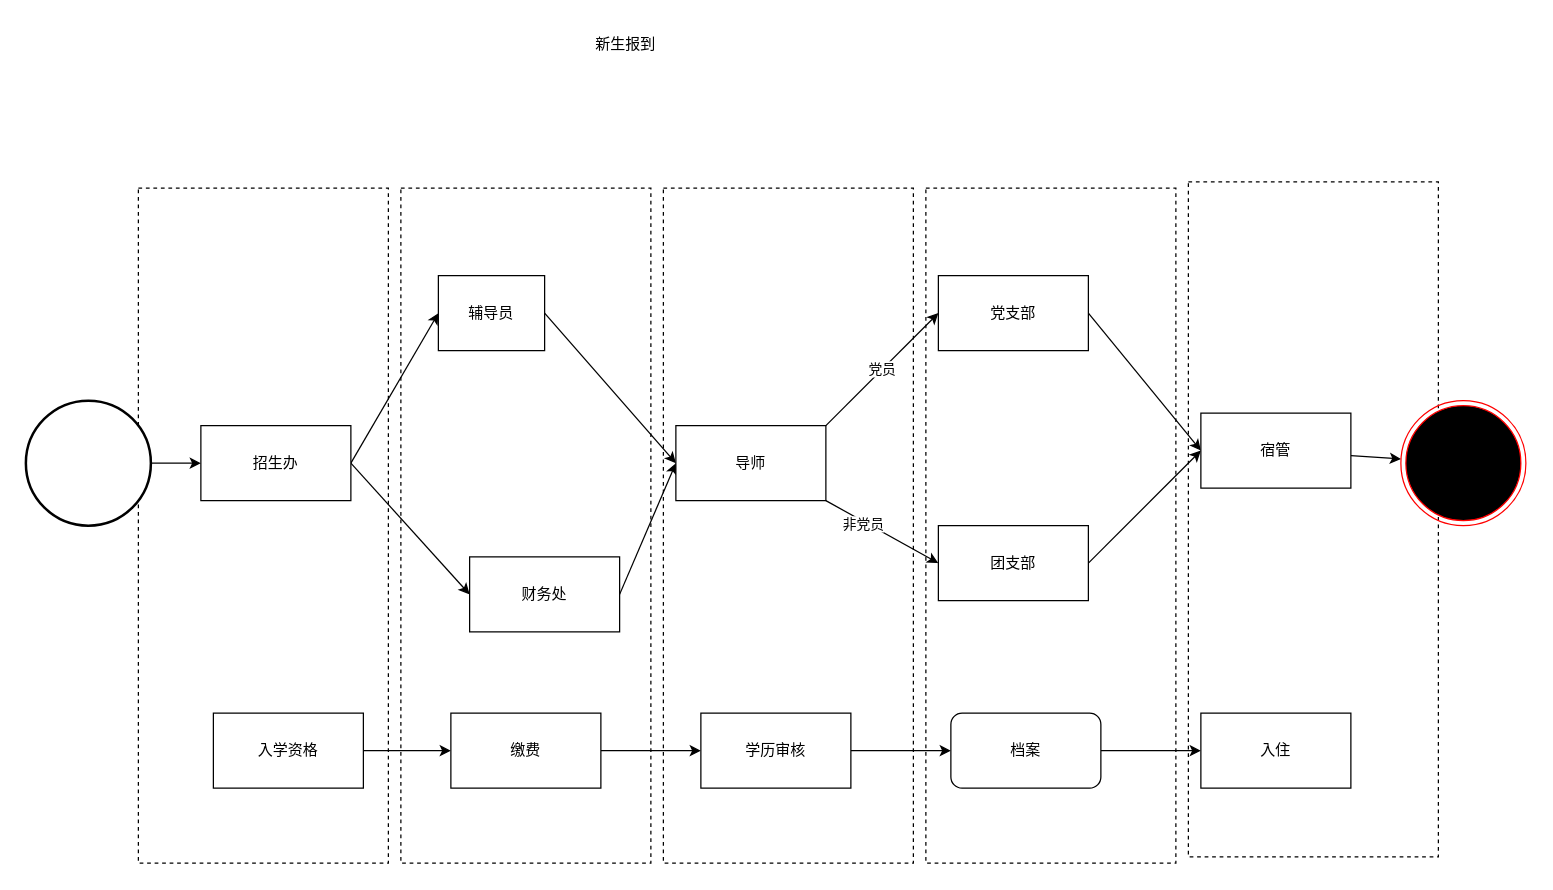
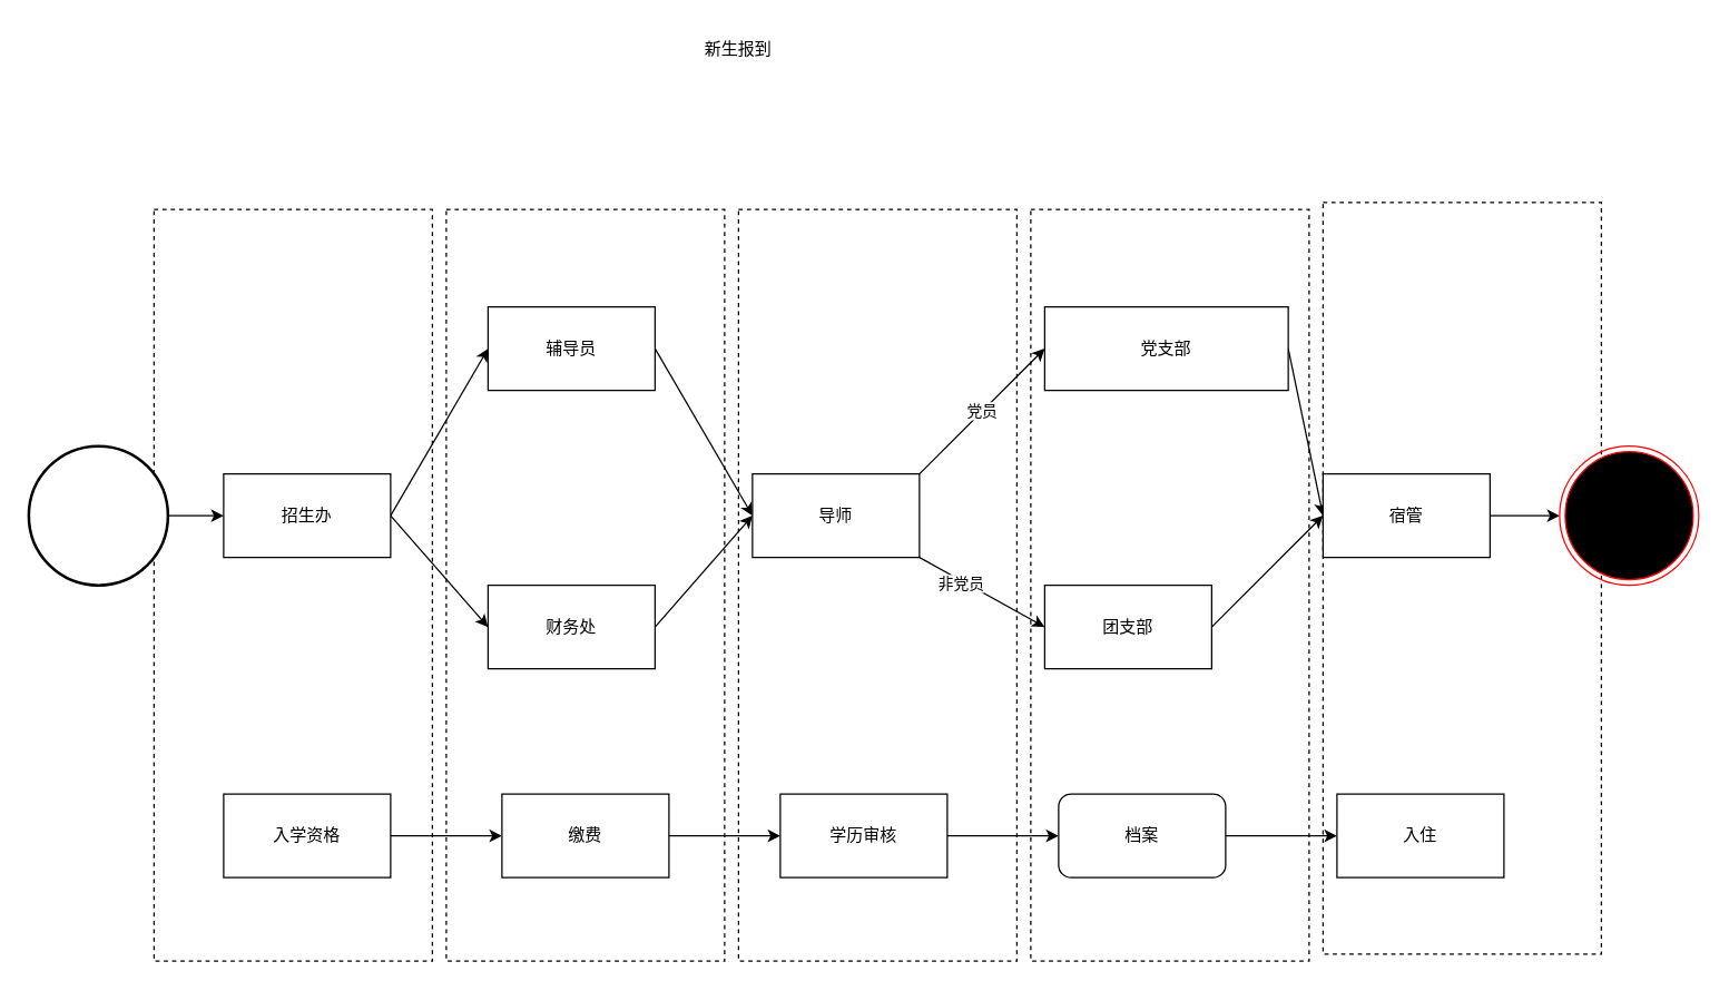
- <mxCell id="20" value="新生报到" style="text;html=1;strokeColor=none;fillColor=none;align=center;verticalAlign=middle;whiteSpace=wrap;rounded=0;" vertex="1" parent="1"><mxGeometry x="470" y="20" width="60" height="30" as="geometry" /></mxCell>
+ <mxCell id="20" value="新生报到" style="text;html=1;strokeColor=none;fillColor=none;align=center;verticalAlign=middle;whiteSpace=wrap;rounded=0;" vertex="1" parent="1"><mxGeometry x="500" y="20" width="60" height="30" as="geometry" /></mxCell>
- <mxCell id="10" value="辅导员" style="rounded=0;whiteSpace=wrap;html=1;" vertex="1" parent="1"><mxGeometry x="350" y="220" width="85" height="60" as="geometry" /></mxCell>
+ <mxCell id="10" value="辅导员" style="rounded=0;whiteSpace=wrap;html=1;" vertex="1" parent="1"><mxGeometry x="350" y="220" width="120" height="60" as="geometry" /></mxCell>
- <mxCell id="8" value="党支部" style="rounded=0;whiteSpace=wrap;html=1;" vertex="1" parent="1"><mxGeometry x="750" y="220" width="120" height="60" as="geometry" /></mxCell>
+ <mxCell id="8" value="党支部" style="rounded=0;whiteSpace=wrap;html=1;" vertex="1" parent="1"><mxGeometry x="750" y="220" width="175" height="60" as="geometry" /></mxCell>
- <mxCell id="24" value="宿管" style="rounded=0;whiteSpace=wrap;html=1;" vertex="1" parent="1"><mxGeometry x="960" y="330" width="120" height="60" as="geometry" /></mxCell>
+ <mxCell id="24" value="宿管" style="rounded=0;whiteSpace=wrap;html=1;" vertex="1" parent="1"><mxGeometry x="950" y="340" width="120" height="60" as="geometry" /></mxCell>
- <mxCell id="12" value="财务处" style="rounded=0;whiteSpace=wrap;html=1;" vertex="1" parent="1"><mxGeometry x="375" y="445" width="120" height="60" as="geometry" /></mxCell>
+ <mxCell id="12" value="财务处" style="rounded=0;whiteSpace=wrap;html=1;" vertex="1" parent="1"><mxGeometry x="350" y="420" width="120" height="60" as="geometry" /></mxCell>
- <mxCell id="29" value="入学资格" style="rounded=0;whiteSpace=wrap;html=1;" vertex="1" parent="1"><mxGeometry x="170" y="570" width="120" height="60" as="geometry" /></mxCell>
+ <mxCell id="29" value="入学资格" style="rounded=0;whiteSpace=wrap;html=1;" vertex="1" parent="1"><mxGeometry x="160" y="570" width="120" height="60" as="geometry" /></mxCell>
